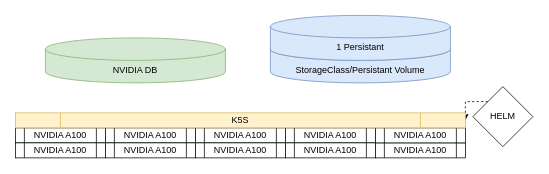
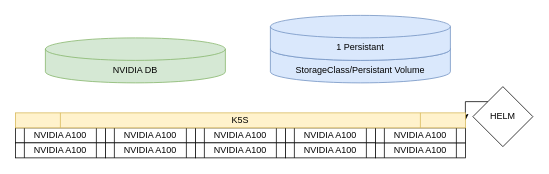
- <mxCell id="3" style="edgeStyle=orthogonalEdgeStyle;rounded=0;orthogonalLoop=1;jettySize=auto;html=1;exitX=0;exitY=0;exitDx=0;exitDy=0;entryX=1;entryY=0.5;entryDx=0;entryDy=0;dashed=1;" edge="1" parent="1" source="4" target="15"><mxGeometry relative="1" as="geometry" /></mxCell>
+ <mxCell id="3" style="edgeStyle=orthogonalEdgeStyle;rounded=0;orthogonalLoop=1;jettySize=auto;html=1;exitX=0;exitY=0;exitDx=0;exitDy=0;entryX=1;entryY=0.5;entryDx=0;entryDy=0;" edge="1" parent="1" source="4" target="15"><mxGeometry relative="1" as="geometry" /></mxCell>
